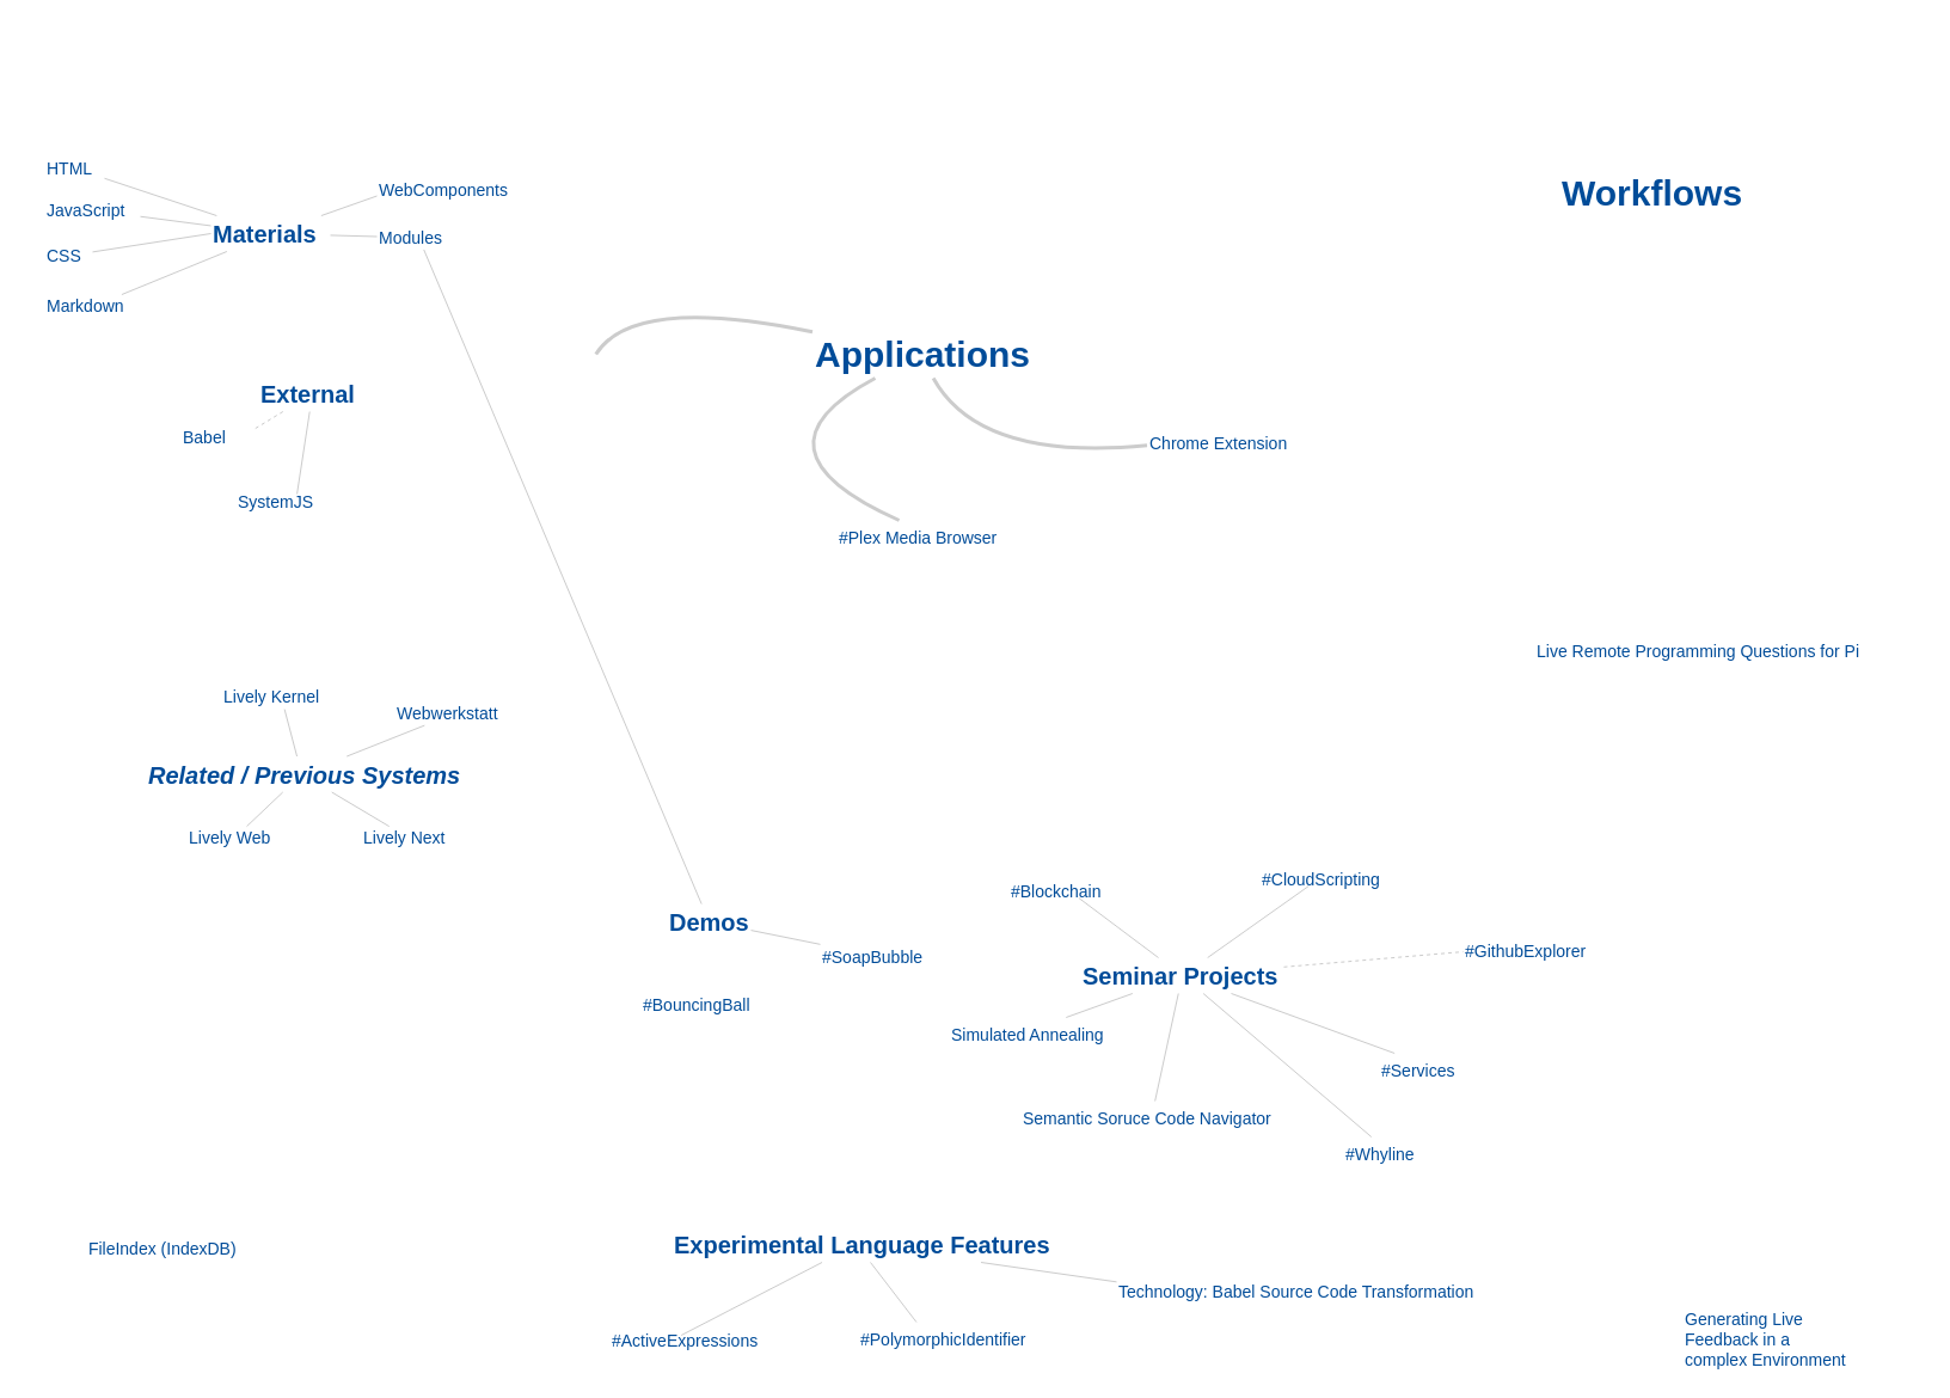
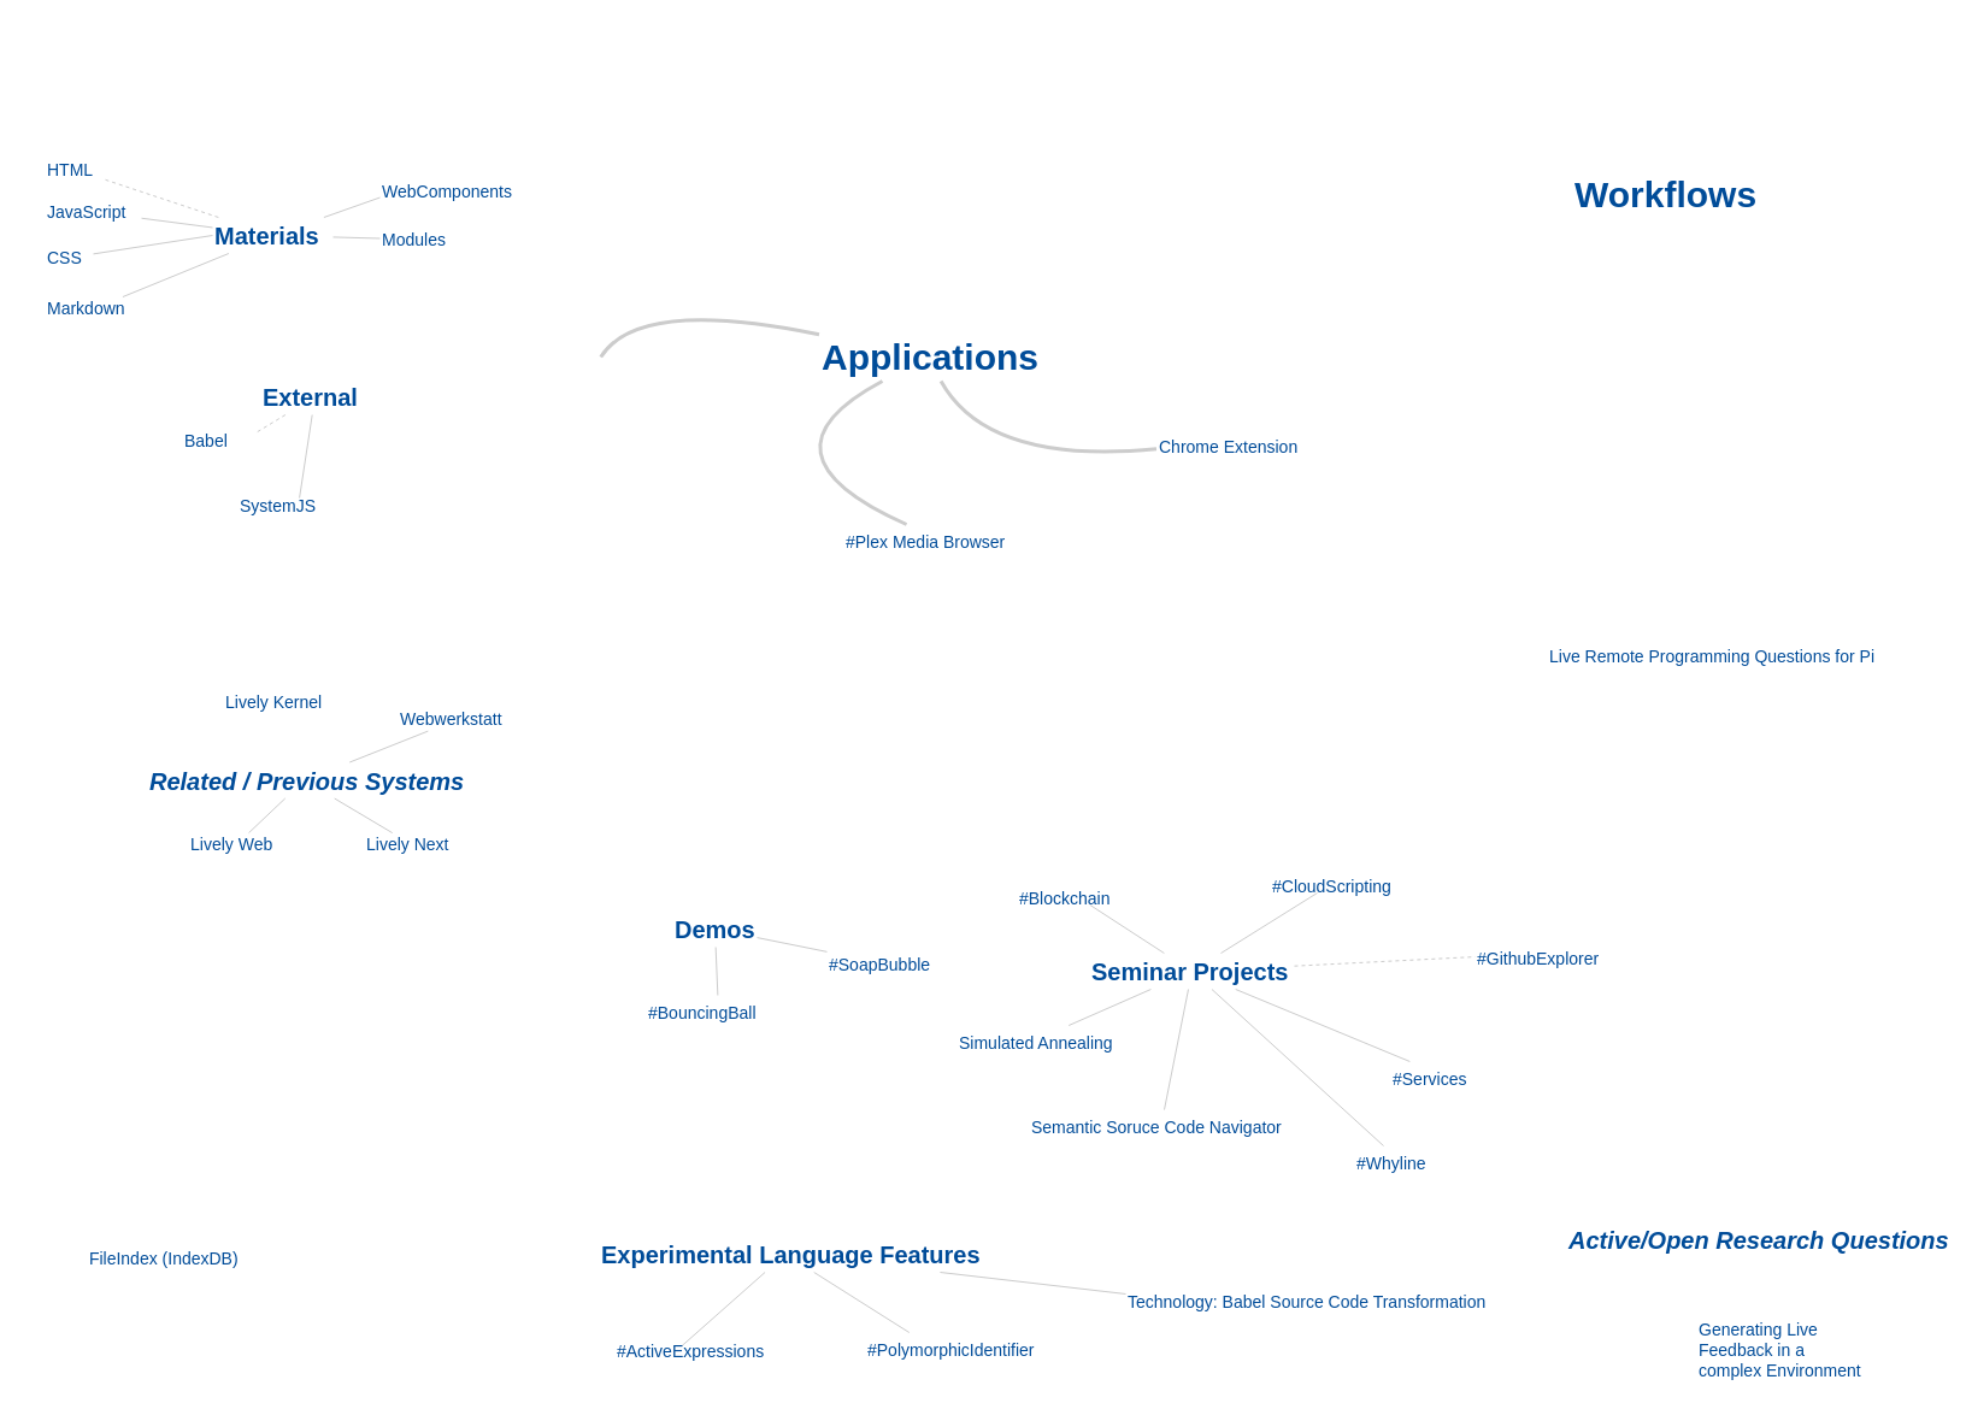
- <mxCell id="61" style="edgeStyle=none;orthogonalLoop=1;jettySize=auto;html=1;shadow=0;endArrow=none;strokeColor=#CCCCCC;strokeWidth=1;fontSize=14;fontColor=#004C99;" parent="1" source="64" target="2" edge="1"><mxGeometry relative="1" as="geometry" /></mxCell>
+ <mxCell id="61" style="edgeStyle=none;orthogonalLoop=1;jettySize=auto;html=1;shadow=0;endArrow=none;strokeColor=#CCCCCC;strokeWidth=1;fontSize=14;fontColor=#004C99;dashed=1;" parent="1" source="64" target="2" edge="1"><mxGeometry relative="1" as="geometry" /></mxCell>
- <mxCell id="38" style="edgeStyle=none;orthogonalLoop=1;jettySize=auto;html=1;shadow=0;endArrow=none;strokeColor=#CCCCCC;strokeWidth=1;fontSize=14;fontColor=#004C99;" parent="1" source="40" target="10" edge="1"><mxGeometry relative="1" as="geometry" /></mxCell>
+ <mxCell id="38" style="edgeStyle=none;orthogonalLoop=1;jettySize=auto;html=1;shadow=0;endArrow=none;strokeColor=#CCCCCC;strokeWidth=1;fontSize=14;fontColor=#004C99;" parent="1" source="40" target="41" edge="1"><mxGeometry relative="1" as="geometry" /></mxCell>
- <mxCell id="13" style="edgeStyle=none;orthogonalLoop=1;jettySize=auto;html=1;shadow=0;endArrow=none;strokeColor=#CCCCCC;strokeWidth=1;fontSize=14;fontColor=#004C99;" parent="1" source="15" target="16" edge="1"><mxGeometry relative="1" as="geometry" /></mxCell>
- <mxCell id="30" value="Seminar Projects" style="text;html=1;fontSize=20;fontColor=#004C99;fontStyle=1;verticalAlign=middle;" parent="1" vertex="1"><mxGeometry x="904" y="801" width="170" height="30" as="geometry" /></mxCell>
+ <mxCell id="30" value="Seminar Projects" style="text;html=1;fontSize=20;fontColor=#004C99;fontStyle=1;verticalAlign=middle;" parent="1" vertex="1"><mxGeometry x="904" y="791" width="170" height="30" as="geometry" /></mxCell>
+ <mxCell id="20" value="&lt;span&gt;&lt;i&gt;Active/Open Research Questions&lt;/i&gt;&lt;/span&gt;" style="text;html=1;strokeColor=none;fillColor=none;align=left;verticalAlign=middle;labelPosition=center;verticalLabelPosition=middle;labelBorderColor=none;fontSize=20;fontColor=#004C99;fontStyle=1;" parent="1" vertex="1"><mxGeometry x="1300" y="1014" width="310" height="30" as="geometry" /></mxCell>
- <mxCell id="46" value="&lt;span&gt;Experimental Language Features&lt;br&gt;&lt;/span&gt;" style="text;html=1;fontSize=20;fontColor=#004C99;fontStyle=1;verticalAlign=middle;" parent="1" vertex="1"><mxGeometry x="561.5" y="1026" width="310" height="30" as="geometry" /></mxCell>
+ <mxCell id="46" value="&lt;span&gt;Experimental Language Features&lt;br&gt;&lt;/span&gt;" style="text;html=1;fontSize=20;fontColor=#004C99;fontStyle=1;verticalAlign=middle;" parent="1" vertex="1"><mxGeometry x="496.5" y="1026" width="310" height="30" as="geometry" /></mxCell>
